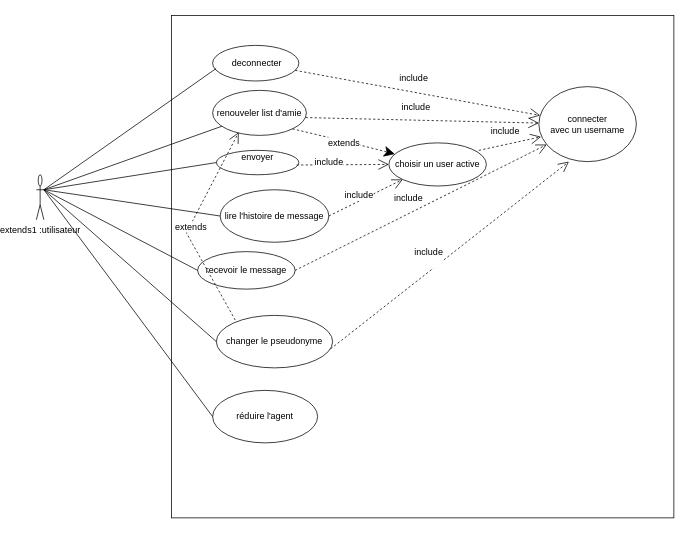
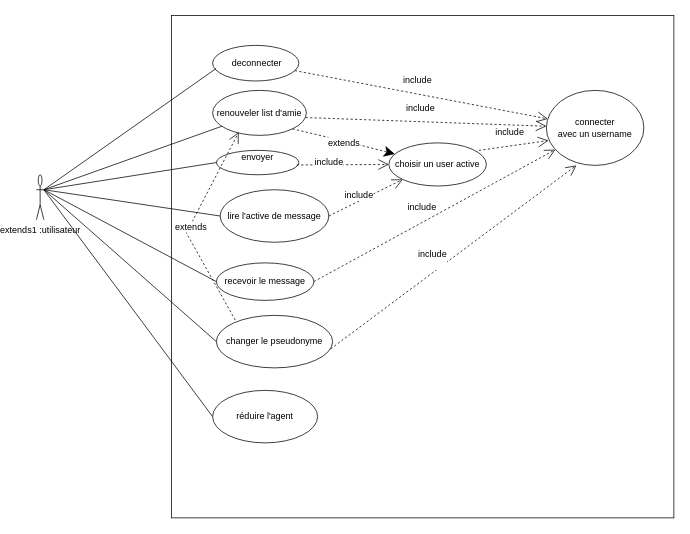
- <mxCell id="4" value="&lt;div&gt;&lt;br&gt;connecter &lt;br&gt; avec un username&lt;/div&gt;&lt;div&gt;&lt;br&gt;&lt;/div&gt;" style="ellipse;whiteSpace=wrap;html=1;strokeColor=default;align=center;verticalAlign=middle;fontFamily=Helvetica;fontSize=12;fontColor=default;fillColor=default;" vertex="1" parent="1"><mxGeometry x="690" y="115" width="130" height="100" as="geometry" /></mxCell>
+ <mxCell id="4" value="&lt;div&gt;&lt;br&gt;connecter &lt;br&gt; avec un username&lt;/div&gt;&lt;div&gt;&lt;br&gt;&lt;/div&gt;" style="ellipse;whiteSpace=wrap;html=1;strokeColor=default;align=center;verticalAlign=middle;fontFamily=Helvetica;fontSize=12;fontColor=default;fillColor=default;" vertex="1" parent="1"><mxGeometry x="700" y="120" width="130" height="100" as="geometry" /></mxCell>
- <mxCell id="10" value="lire l'histoire de message" style="ellipse;whiteSpace=wrap;html=1;strokeColor=default;align=center;verticalAlign=middle;fontFamily=Helvetica;fontSize=12;fontColor=default;fillColor=default;" vertex="1" parent="1"><mxGeometry x="265" y="252.5" width="145" height="70" as="geometry" /></mxCell>
+ <mxCell id="10" value="lire l'active de message" style="ellipse;whiteSpace=wrap;html=1;strokeColor=default;align=center;verticalAlign=middle;fontFamily=Helvetica;fontSize=12;fontColor=default;fillColor=default;" vertex="1" parent="1"><mxGeometry x="265" y="252.5" width="145" height="70" as="geometry" /></mxCell>
- <mxCell id="8" value="recevoir le message" style="ellipse;whiteSpace=wrap;html=1;strokeColor=default;align=center;verticalAlign=middle;fontFamily=Helvetica;fontSize=12;fontColor=default;fillColor=default;" vertex="1" parent="1"><mxGeometry x="235" y="335" width="130" height="50" as="geometry" /></mxCell>
+ <mxCell id="8" value="recevoir le message" style="ellipse;whiteSpace=wrap;html=1;strokeColor=default;align=center;verticalAlign=middle;fontFamily=Helvetica;fontSize=12;fontColor=default;fillColor=default;" vertex="1" parent="1"><mxGeometry x="260" y="350" width="130" height="50" as="geometry" /></mxCell>
